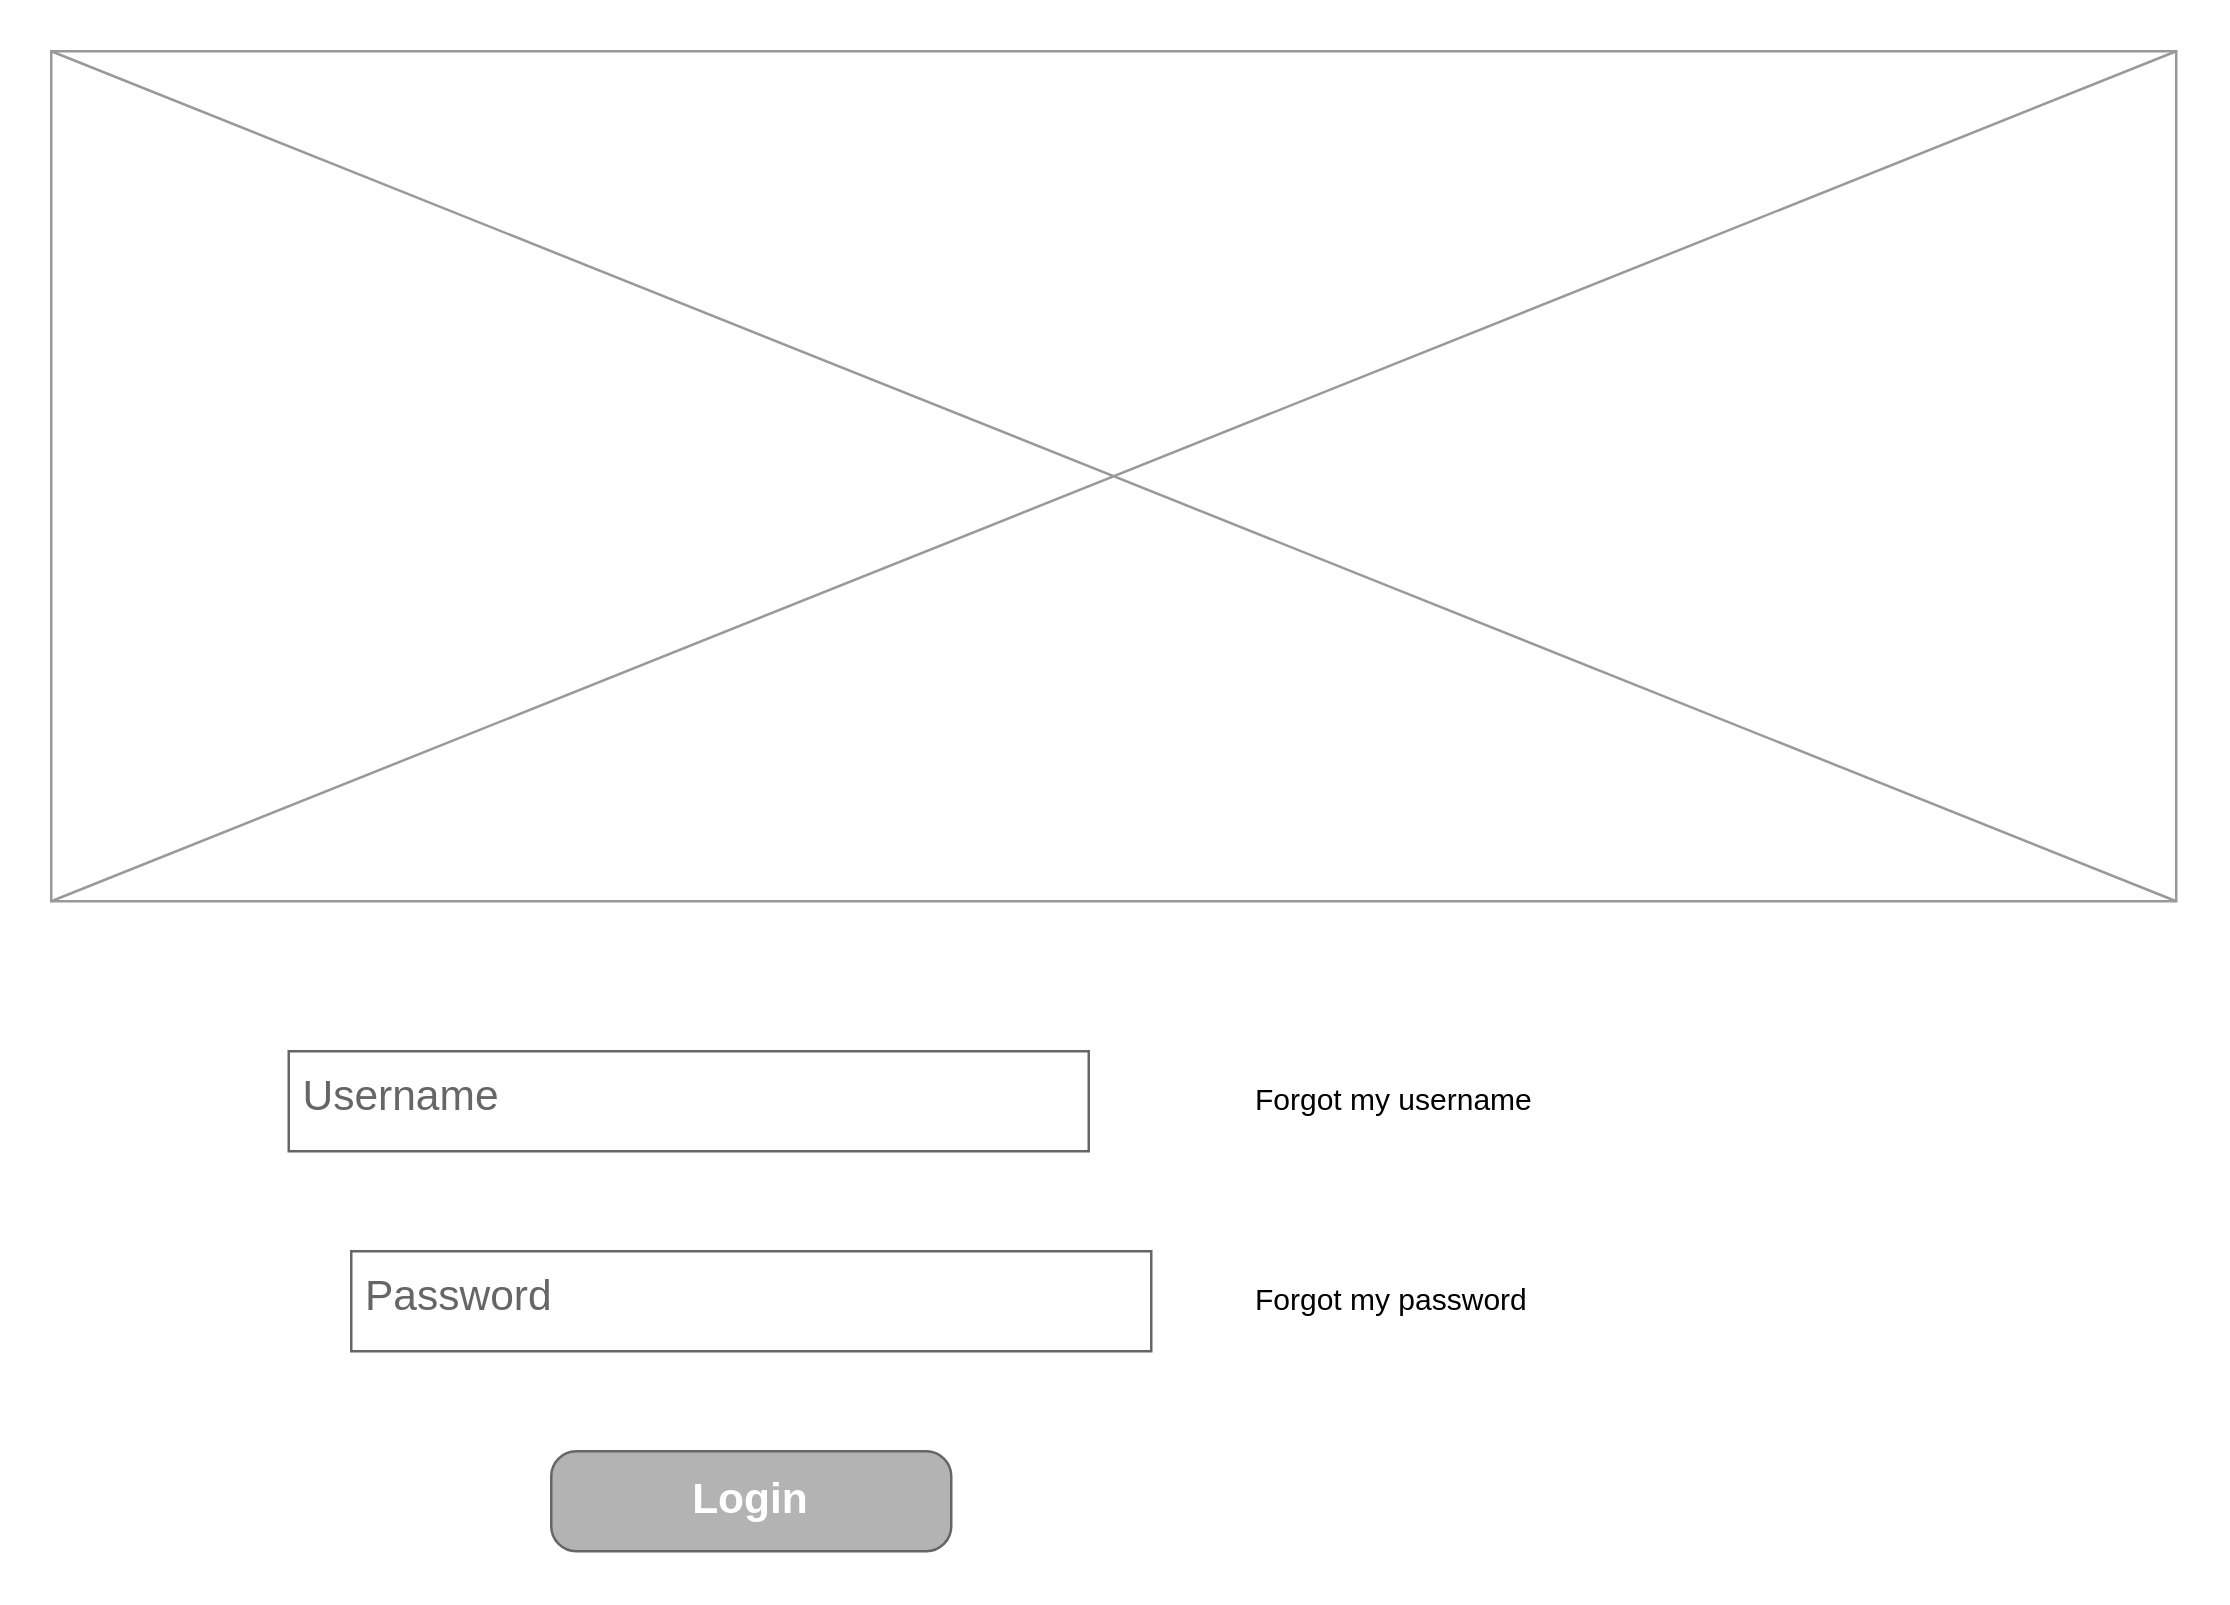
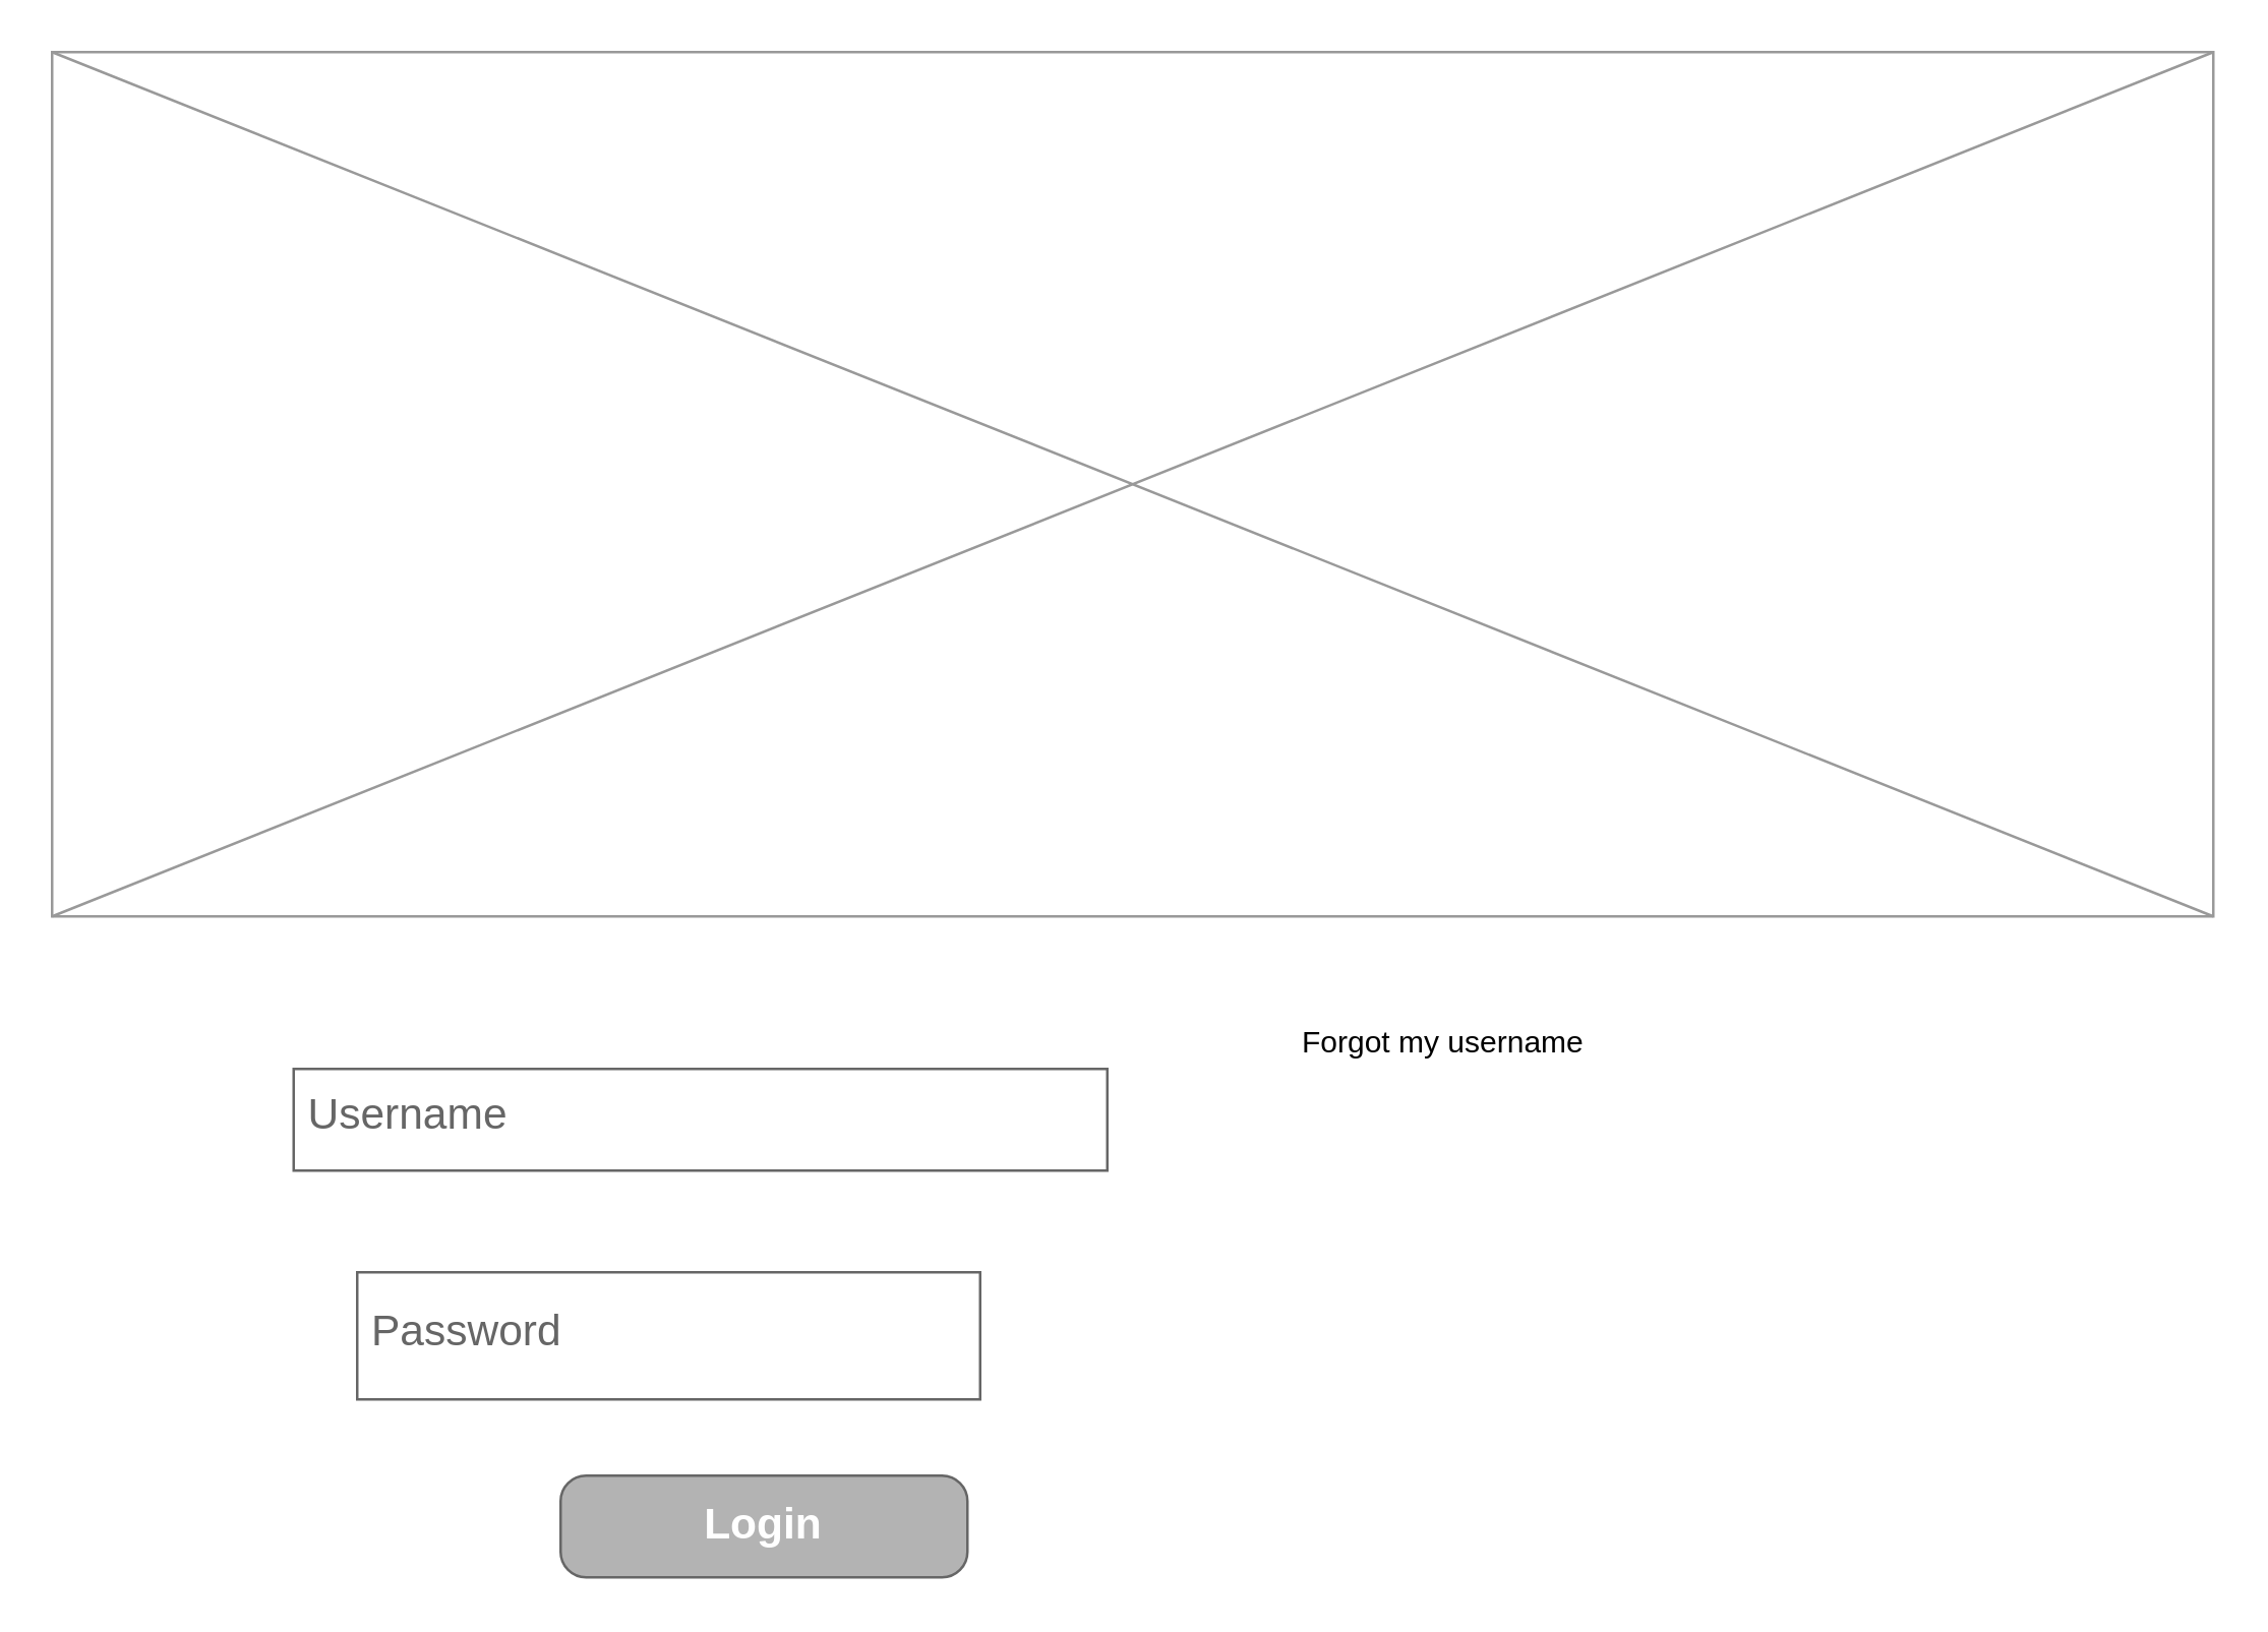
- <mxCell id="6" value="Forgot my username" style="text;html=1;align=left;verticalAlign=middle;whiteSpace=wrap;rounded=0;" vertex="1" parent="1"><mxGeometry x="500" y="425" width="200" height="30" as="geometry" /></mxCell>
+ <mxCell id="6" value="Forgot my username" style="text;html=1;align=left;verticalAlign=middle;whiteSpace=wrap;rounded=0;" vertex="1" parent="1"><mxGeometry x="510" y="395" width="200" height="30" as="geometry" /></mxCell>
- <mxCell id="4" value="Password" style="strokeWidth=1;shadow=0;dashed=0;align=center;html=1;shape=mxgraph.mockup.text.textBox;fontColor=#666666;align=left;fontSize=17;spacingLeft=4;spacingTop=-3;whiteSpace=wrap;strokeColor=#666666;mainText=" vertex="1" parent="1"><mxGeometry x="140" y="500" width="320" height="40" as="geometry" /></mxCell>
+ <mxCell id="4" value="Password" style="strokeWidth=1;shadow=0;dashed=0;align=center;html=1;shape=mxgraph.mockup.text.textBox;fontColor=#666666;align=left;fontSize=17;spacingLeft=4;spacingTop=-3;whiteSpace=wrap;strokeColor=#666666;mainText=" vertex="1" parent="1"><mxGeometry x="140" y="500" width="245" height="50" as="geometry" /></mxCell>
- <mxCell id="7" value="Forgot my password" style="text;html=1;align=left;verticalAlign=middle;whiteSpace=wrap;rounded=0;" vertex="1" parent="1"><mxGeometry x="500" y="505" width="200" height="30" as="geometry" /></mxCell>
